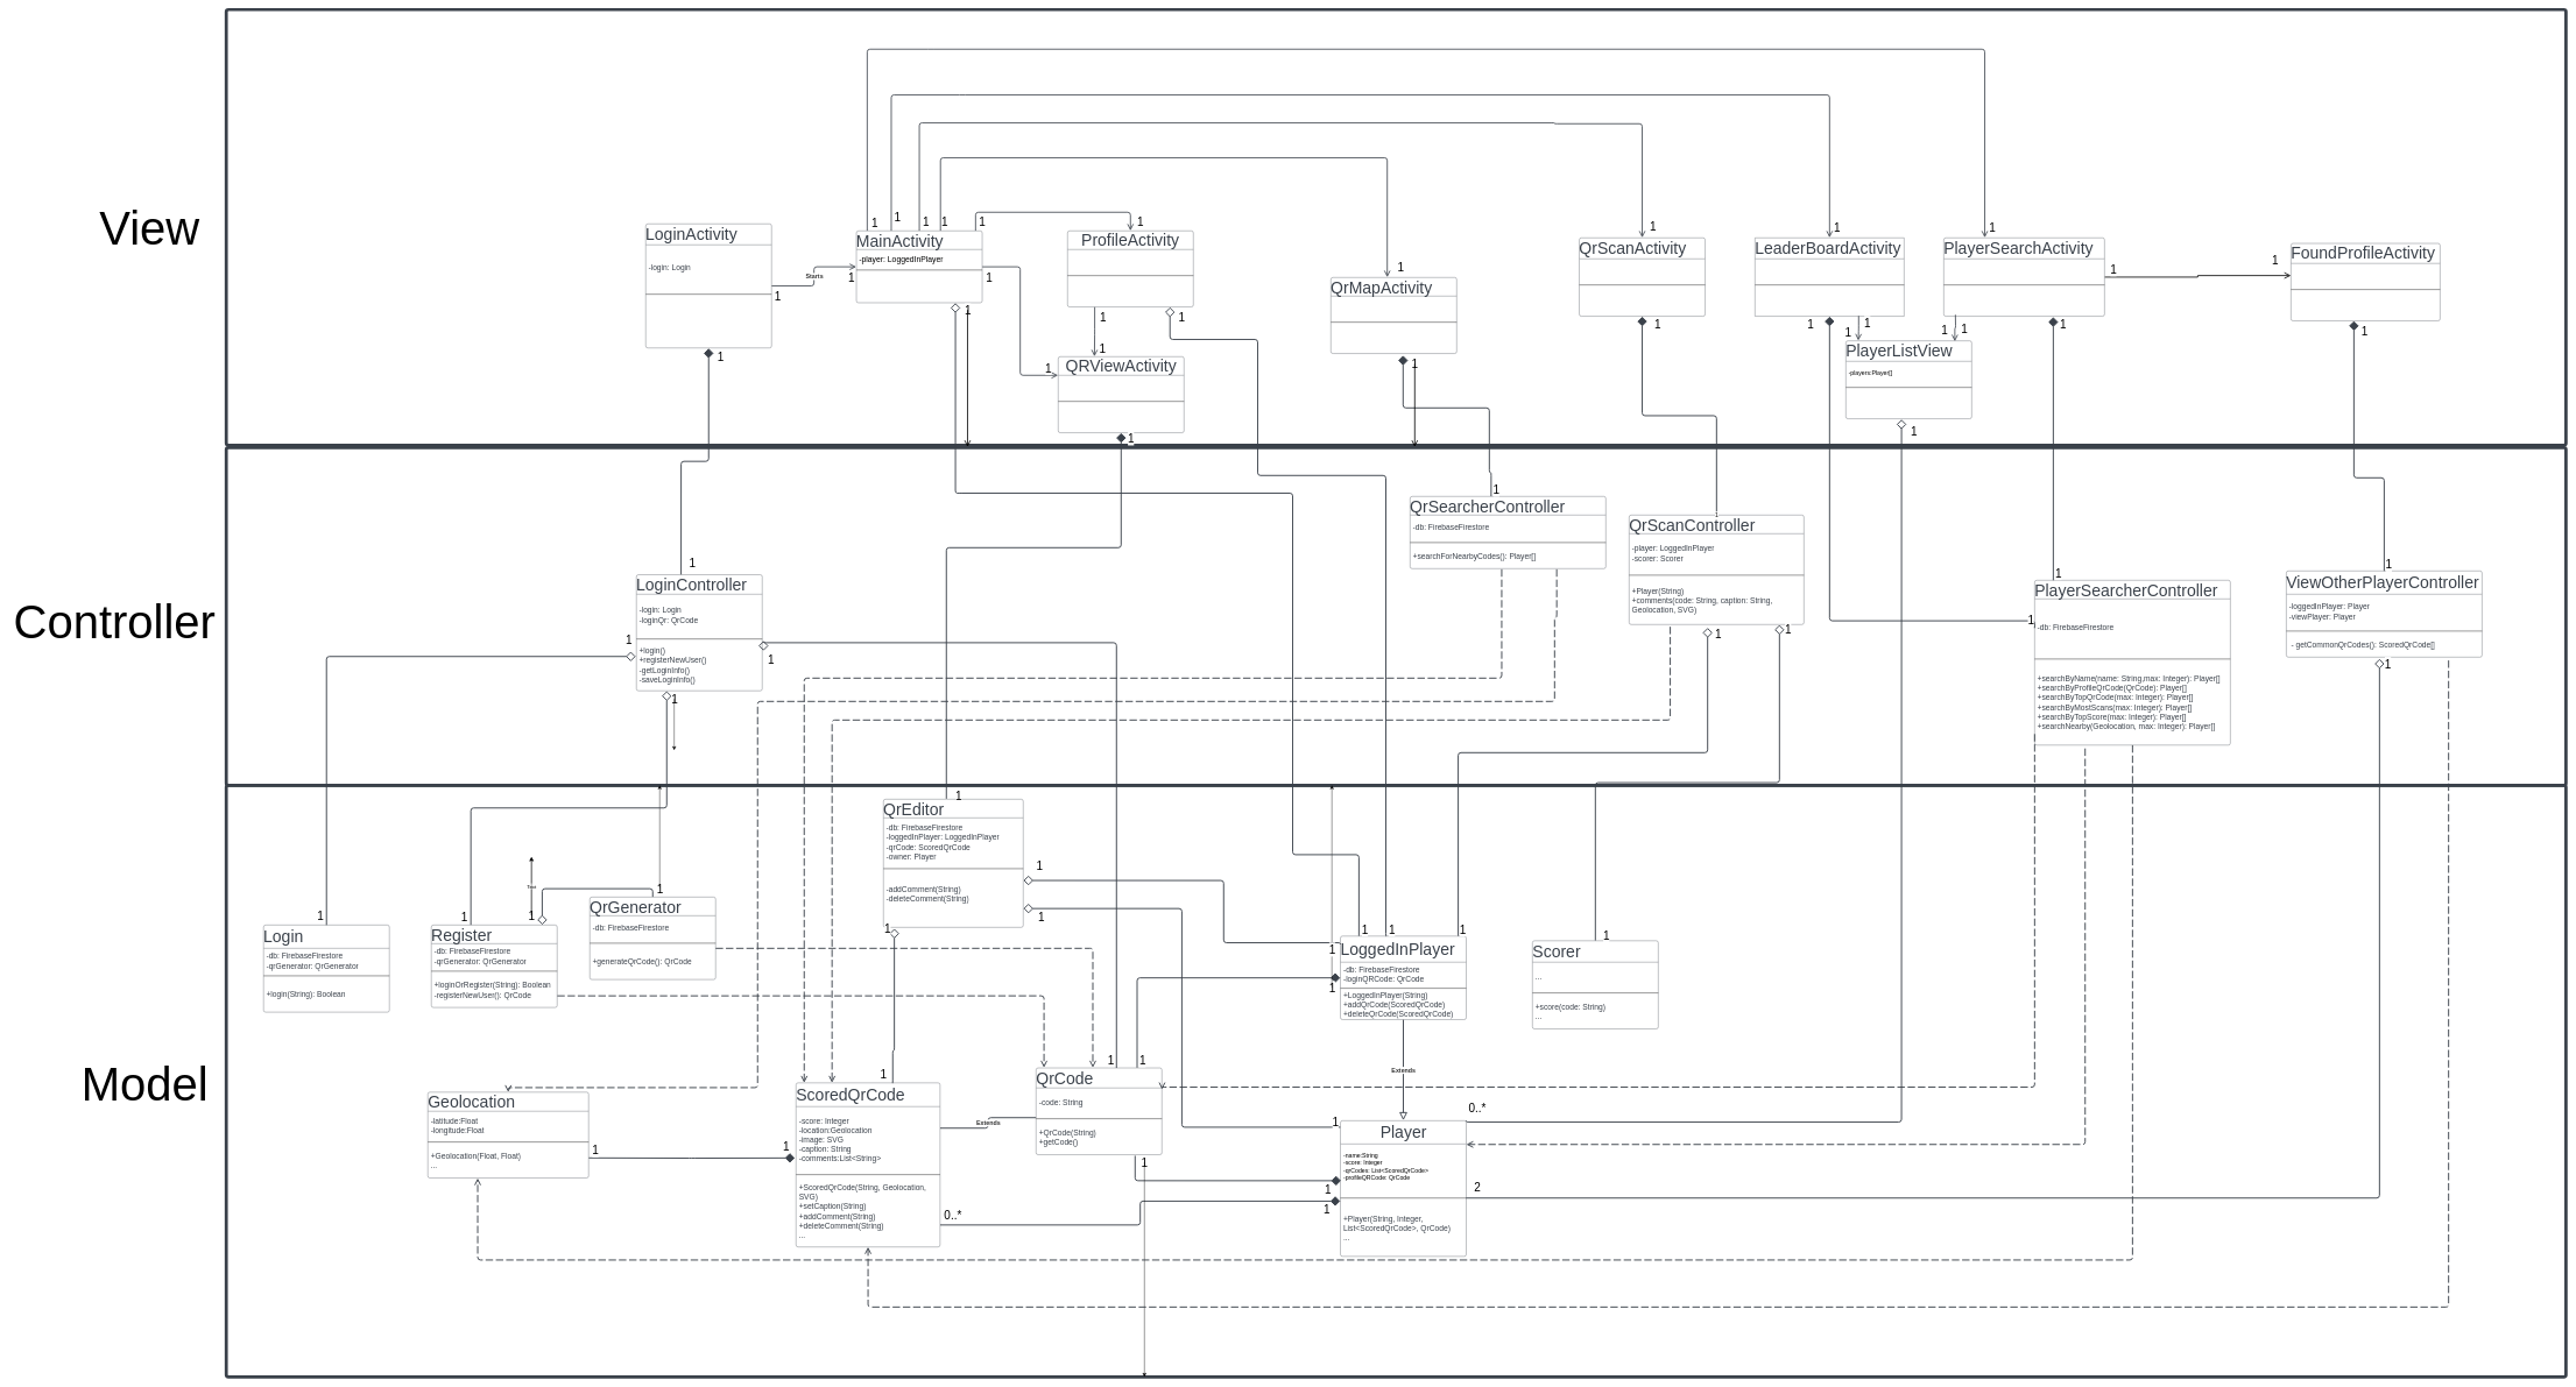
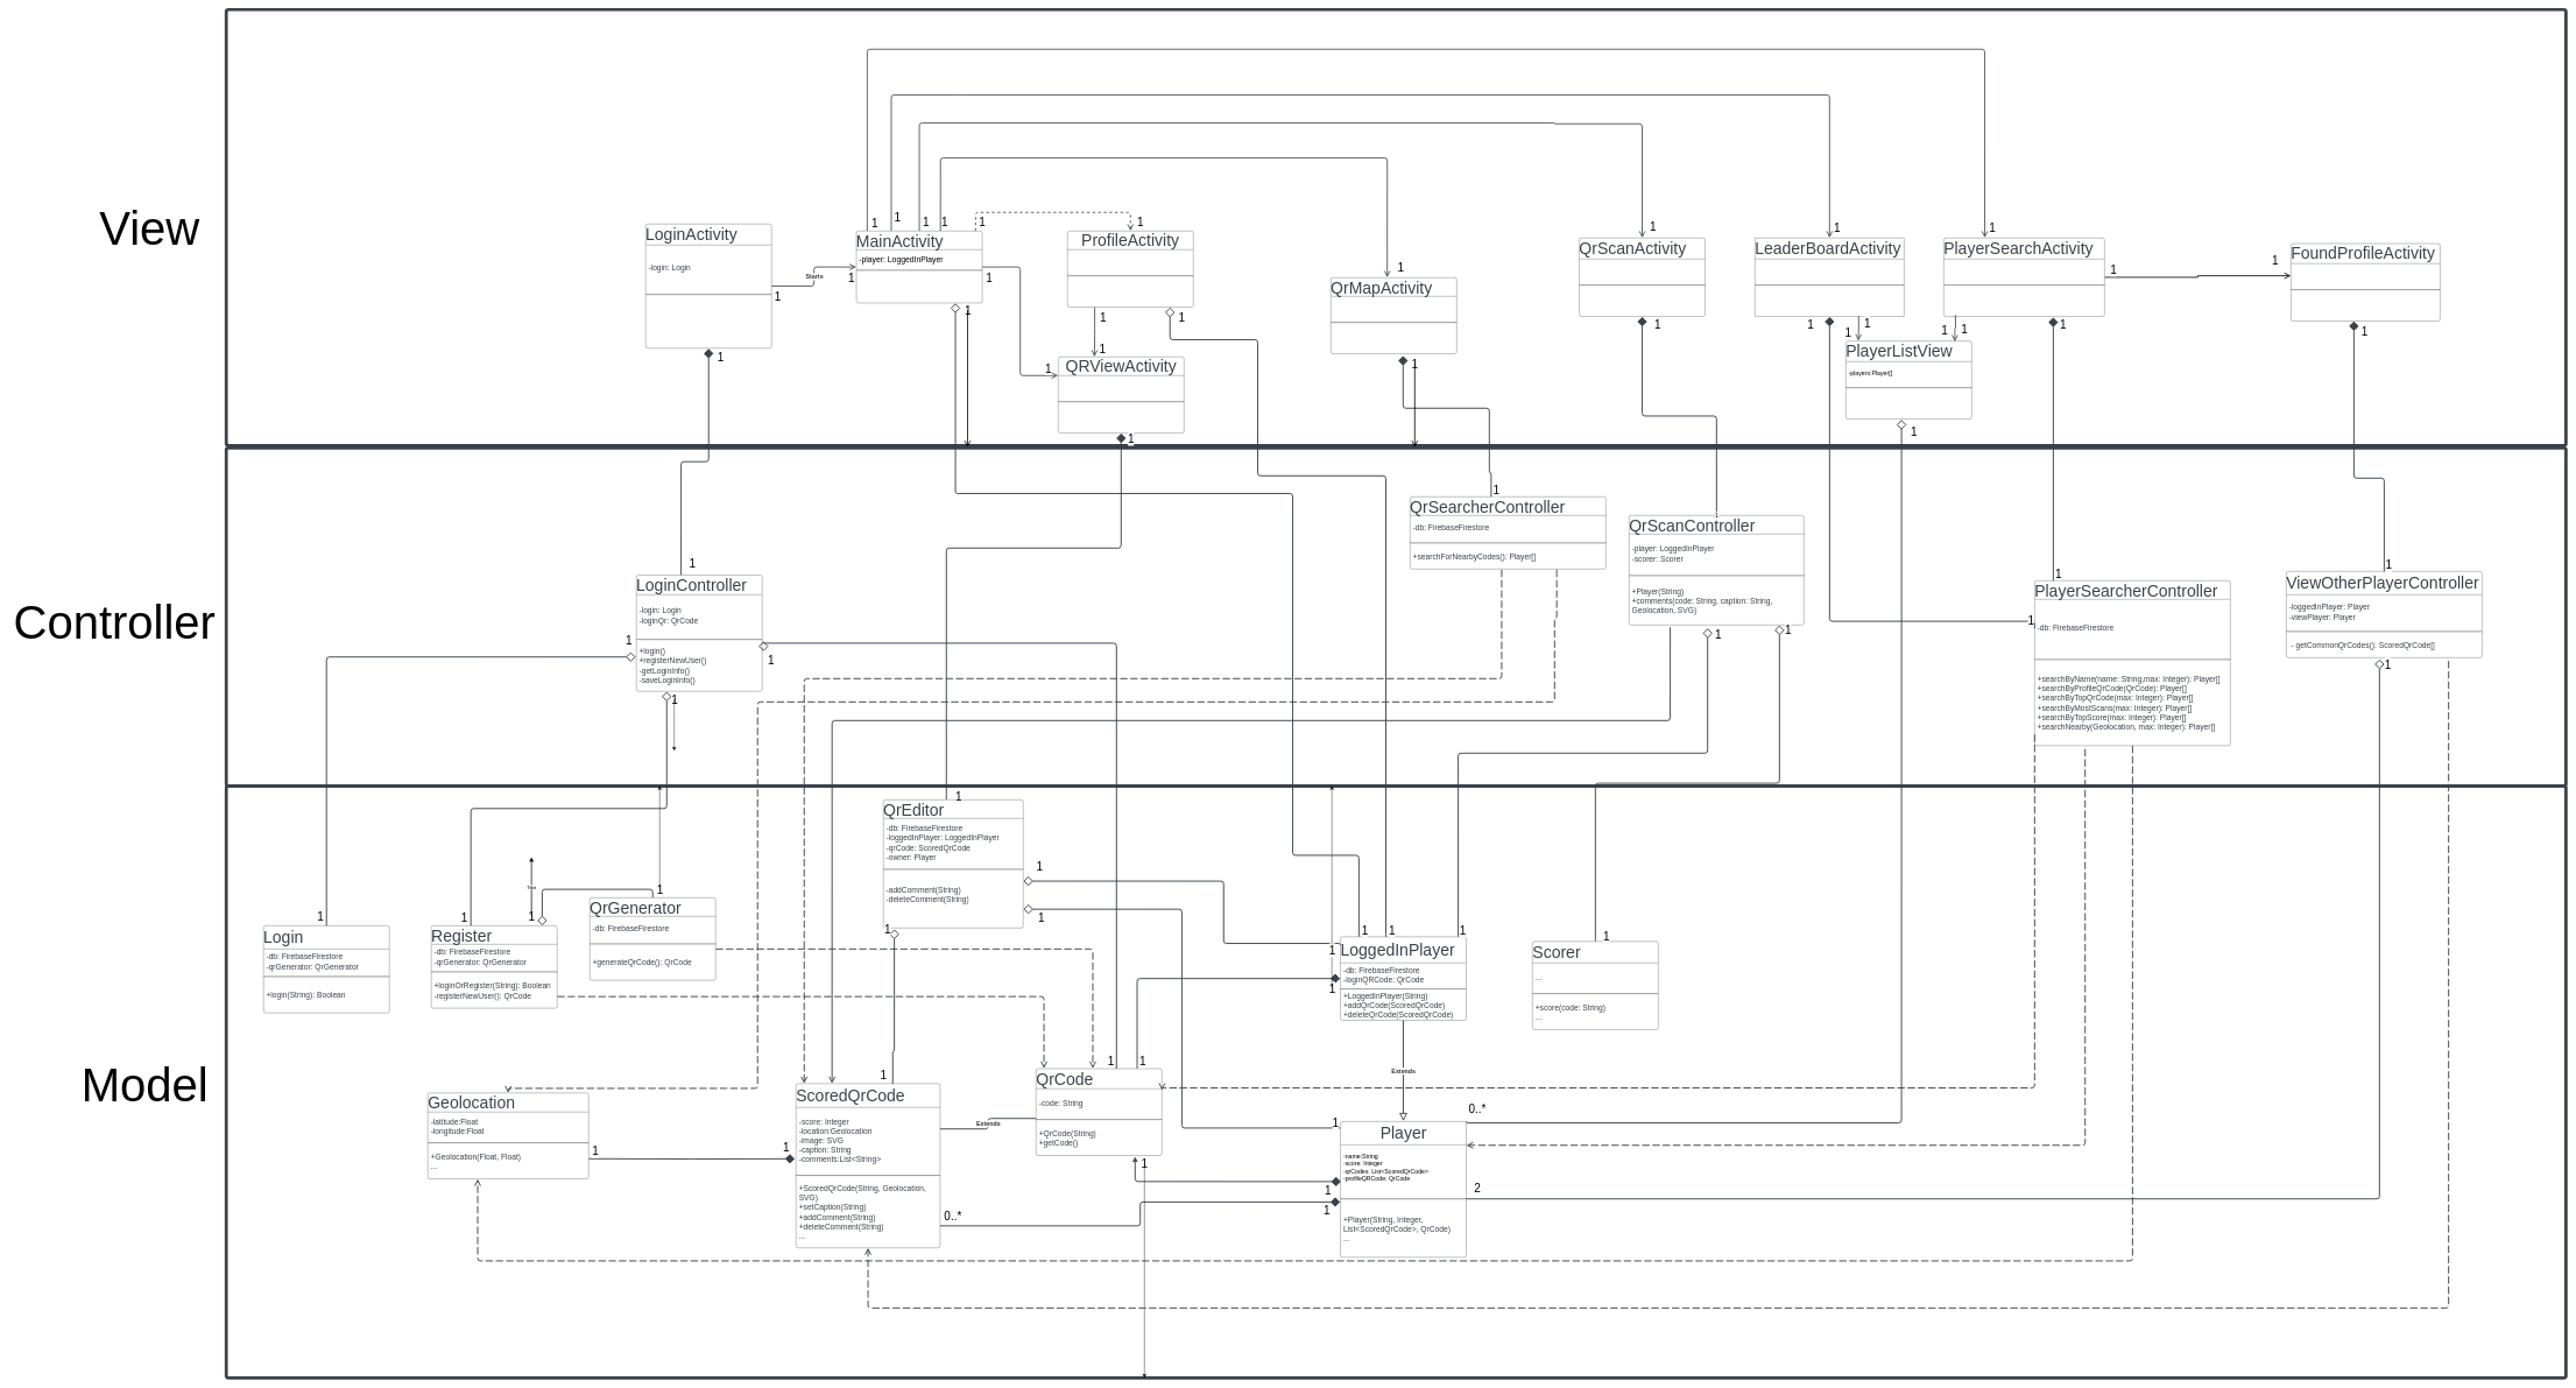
- <mxCell id="160" value="" style="html=1;jettySize=18;whiteSpace=wrap;fontSize=13;strokeColor=#3a414a;strokeOpacity=100;strokeWidth=2;rounded=1;arcSize=12;edgeStyle=orthogonalEdgeStyle;startArrow=none;endArrow=open;exitX=0.947;exitY=-0.003;exitPerimeter=0;entryX=0.5;entryY=-0.003;entryPerimeter=0;endSize=10;startSize=10;" edge="1" parent="1" source="62" target="66"><mxGeometry width="100" height="100" relative="1" as="geometry"><Array as="points"><mxPoint x="2093" y="455" /><mxPoint x="2425" y="455" /></Array></mxGeometry></mxCell>
+ <mxCell id="160" value="" style="html=1;jettySize=18;whiteSpace=wrap;fontSize=13;strokeColor=#3a414a;strokeOpacity=100;strokeWidth=2;rounded=1;arcSize=12;edgeStyle=orthogonalEdgeStyle;startArrow=none;endArrow=open;exitX=0.947;exitY=-0.003;exitPerimeter=0;entryX=0.5;entryY=-0.003;entryPerimeter=0;endSize=10;startSize=10;dashed=1;" edge="1" parent="1" source="62" target="66"><mxGeometry width="100" height="100" relative="1" as="geometry"><Array as="points"><mxPoint x="2093" y="455" /><mxPoint x="2425" y="455" /></Array></mxGeometry></mxCell>
- <mxCell id="117" value="" style="html=1;jettySize=18;whiteSpace=wrap;fontSize=13;strokeColor=#3a414a;strokeOpacity=100;dashed=1;fixDash=1;dashPattern=16 6;strokeWidth=2.3;rounded=1;arcSize=12;edgeStyle=orthogonalEdgeStyle;startArrow=none;endArrow=open;exitX=0.235;exitY=1.046;exitPerimeter=0;entryX=0.25;entryY=0;entryDx=0;entryDy=0;exitDx=0;exitDy=0;endSize=10;startSize=10;" edge="1" parent="1" source="19" target="49"><mxGeometry width="100" height="100" relative="1" as="geometry"><Array as="points"><mxPoint x="3583" y="1545" /><mxPoint x="1785" y="1545" /></Array></mxGeometry></mxCell>
+ <mxCell id="117" value="" style="html=1;jettySize=18;whiteSpace=wrap;fontSize=13;strokeColor=#3a414a;strokeOpacity=100;dashed=0;fixDash=1;dashPattern=16 6;strokeWidth=2.3;rounded=1;arcSize=12;edgeStyle=orthogonalEdgeStyle;startArrow=none;endArrow=open;exitX=0.235;exitY=1.046;exitPerimeter=0;entryX=0.25;entryY=0;entryDx=0;entryDy=0;exitDx=0;exitDy=0;endSize=10;startSize=10;" edge="1" parent="1" source="19" target="49"><mxGeometry width="100" height="100" relative="1" as="geometry"><Array as="points"><mxPoint x="3583" y="1545" /><mxPoint x="1785" y="1545" /></Array></mxGeometry></mxCell>
- <mxCell id="102" value="" style="html=1;jettySize=18;whiteSpace=wrap;fontSize=13;strokeColor=#3a414a;strokeOpacity=100;strokeWidth=2.3;rounded=1;arcSize=12;edgeStyle=orthogonalEdgeStyle;startArrow=diamond;startFill=1;startSize=16;endArrow=none;exitX=0.005;exitY=0.704;exitPerimeter=0;entryX=0.787;entryY=1.03;entryPerimeter=0;entryDx=0;entryDy=0;exitDx=0;exitDy=0;" edge="1" parent="1" source="35" target="48"><mxGeometry width="100" height="100" relative="1" as="geometry"><Array as="points"><mxPoint x="2435" y="2534" /></Array></mxGeometry></mxCell>
+ <mxCell id="102" value="" style="html=1;jettySize=18;whiteSpace=wrap;fontSize=13;strokeColor=#3a414a;strokeOpacity=100;strokeWidth=2.3;rounded=1;arcSize=12;edgeStyle=orthogonalEdgeStyle;startArrow=diamond;startFill=1;startSize=16;endArrow=classic;exitX=0.005;exitY=0.704;exitPerimeter=0;entryX=0.787;entryY=1.03;entryPerimeter=0;entryDx=0;entryDy=0;exitDx=0;exitDy=0;" edge="1" parent="1" source="35" target="48"><mxGeometry width="100" height="100" relative="1" as="geometry"><Array as="points"><mxPoint x="2435" y="2534" /></Array></mxGeometry></mxCell>
